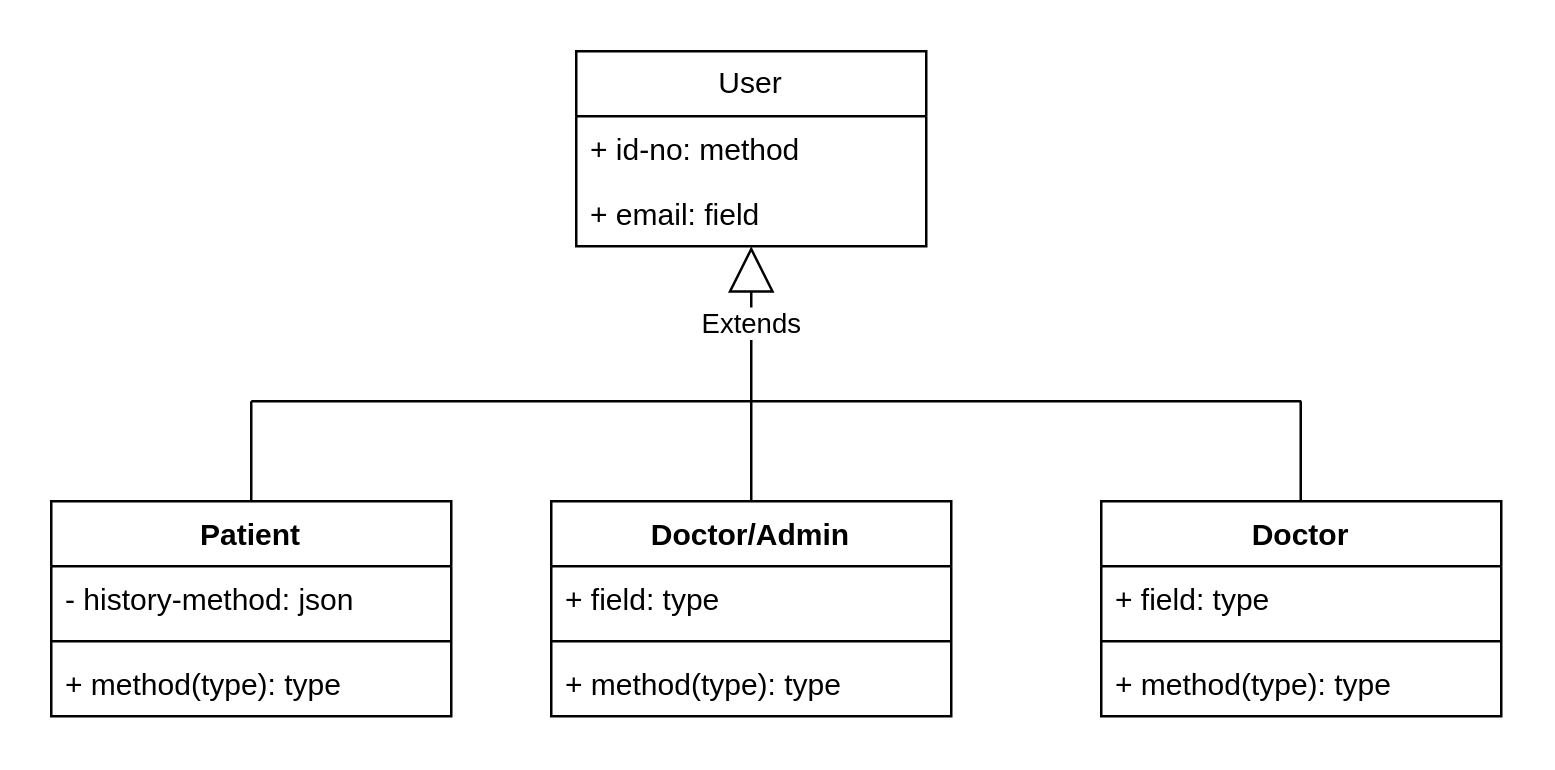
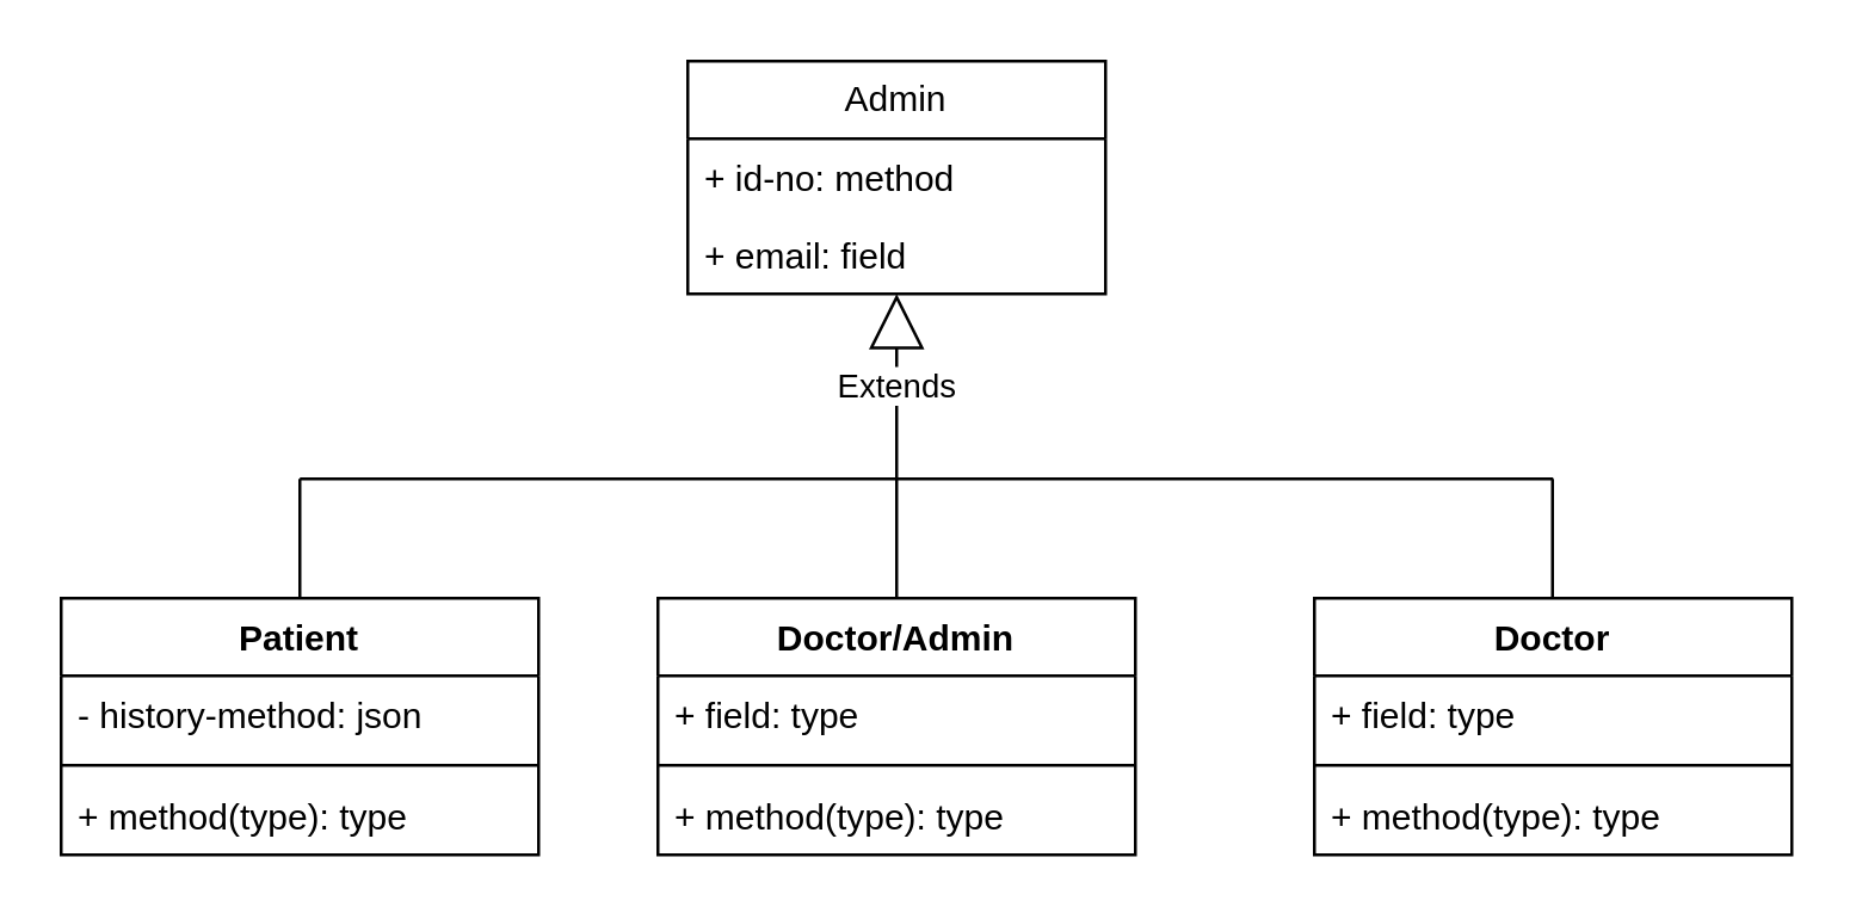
- <mxCell id="19" value="User" style="swimlane;fontStyle=0;childLayout=stackLayout;horizontal=1;startSize=26;fillColor=none;horizontalStack=0;resizeParent=1;resizeParentMax=0;resizeLast=0;collapsible=1;marginBottom=0;whiteSpace=wrap;html=1;" vertex="1" parent="18"><mxGeometry width="140" height="78" as="geometry" /></mxCell>
+ <mxCell id="19" value="Admin" style="swimlane;fontStyle=0;childLayout=stackLayout;horizontal=1;startSize=26;fillColor=none;horizontalStack=0;resizeParent=1;resizeParentMax=0;resizeLast=0;collapsible=1;marginBottom=0;whiteSpace=wrap;html=1;" vertex="1" parent="18"><mxGeometry width="140" height="78" as="geometry" /></mxCell>
